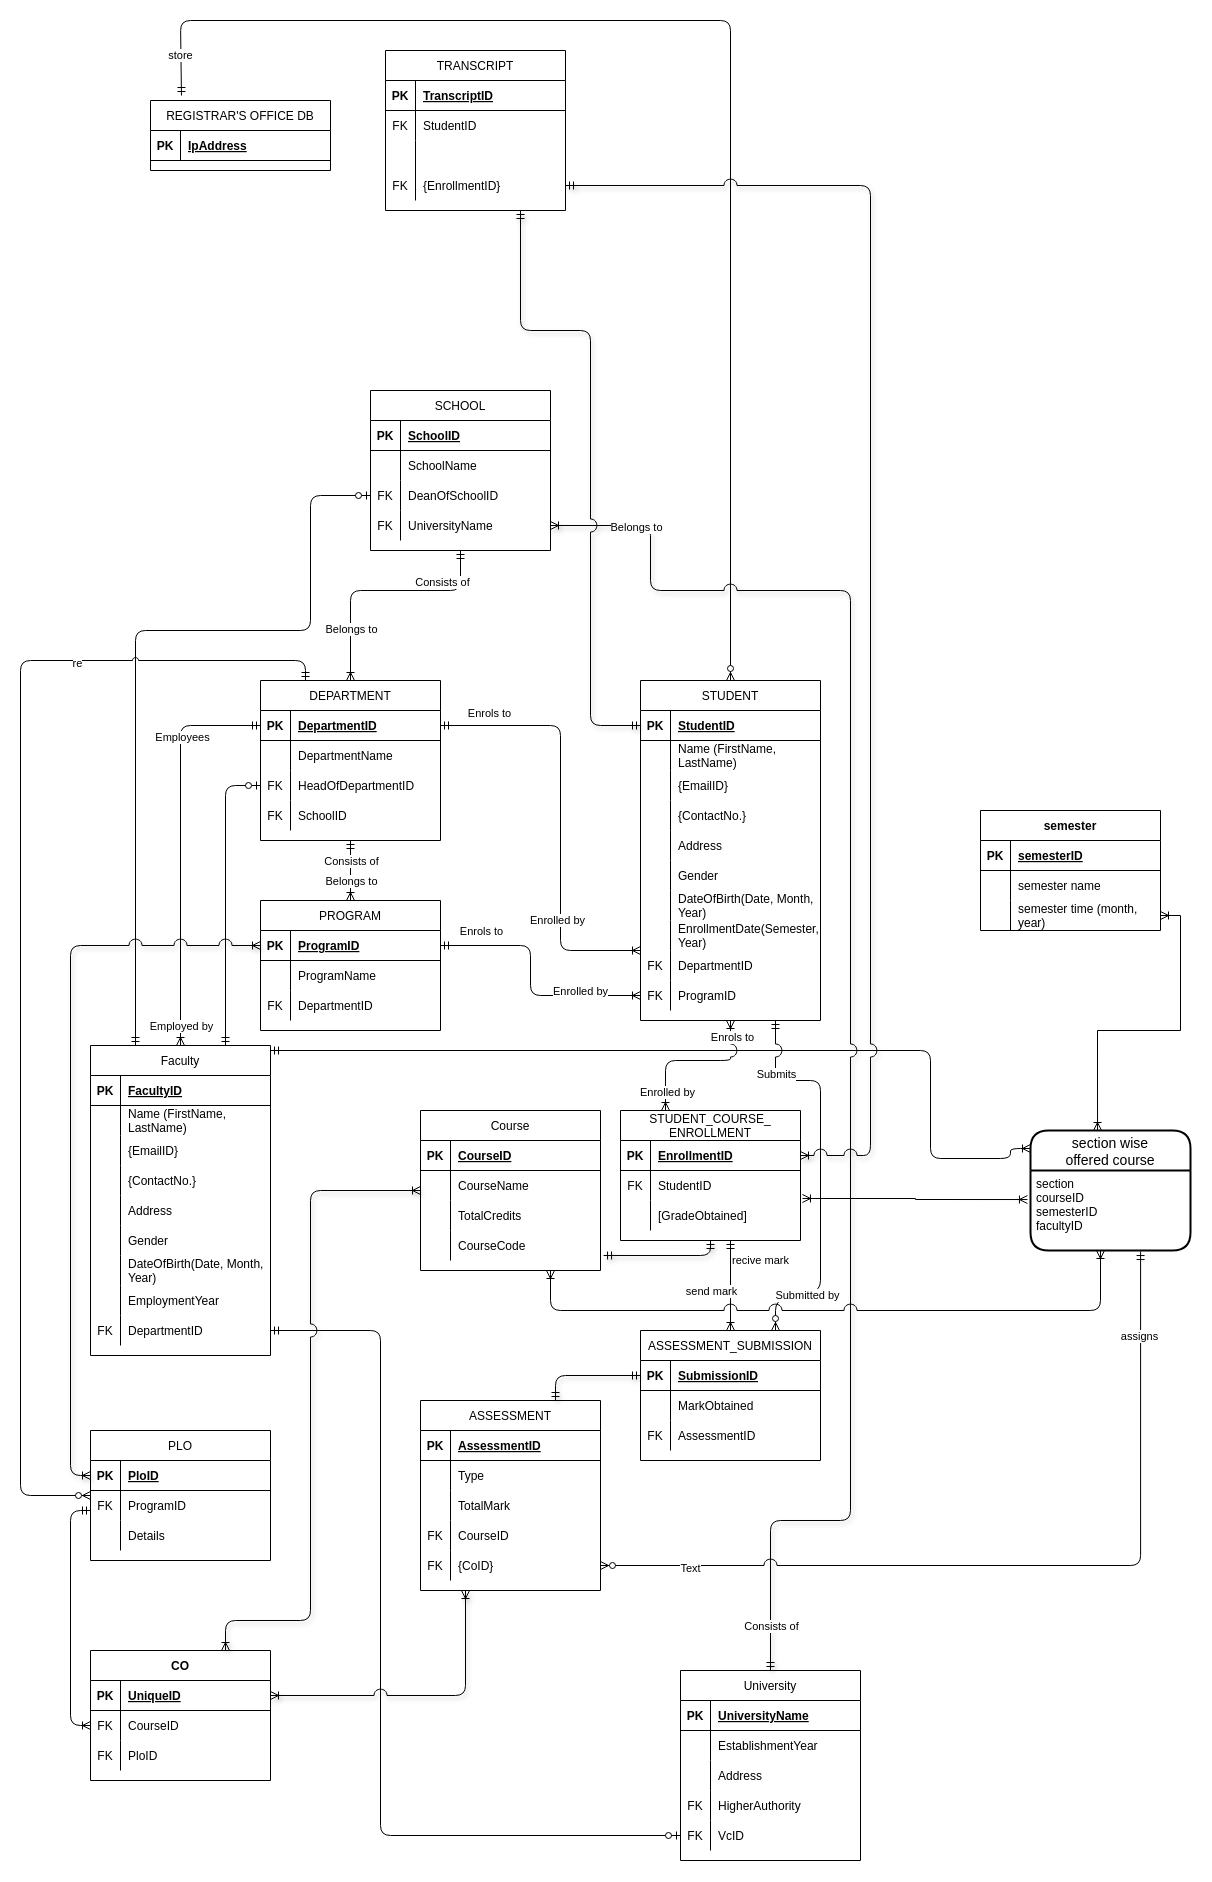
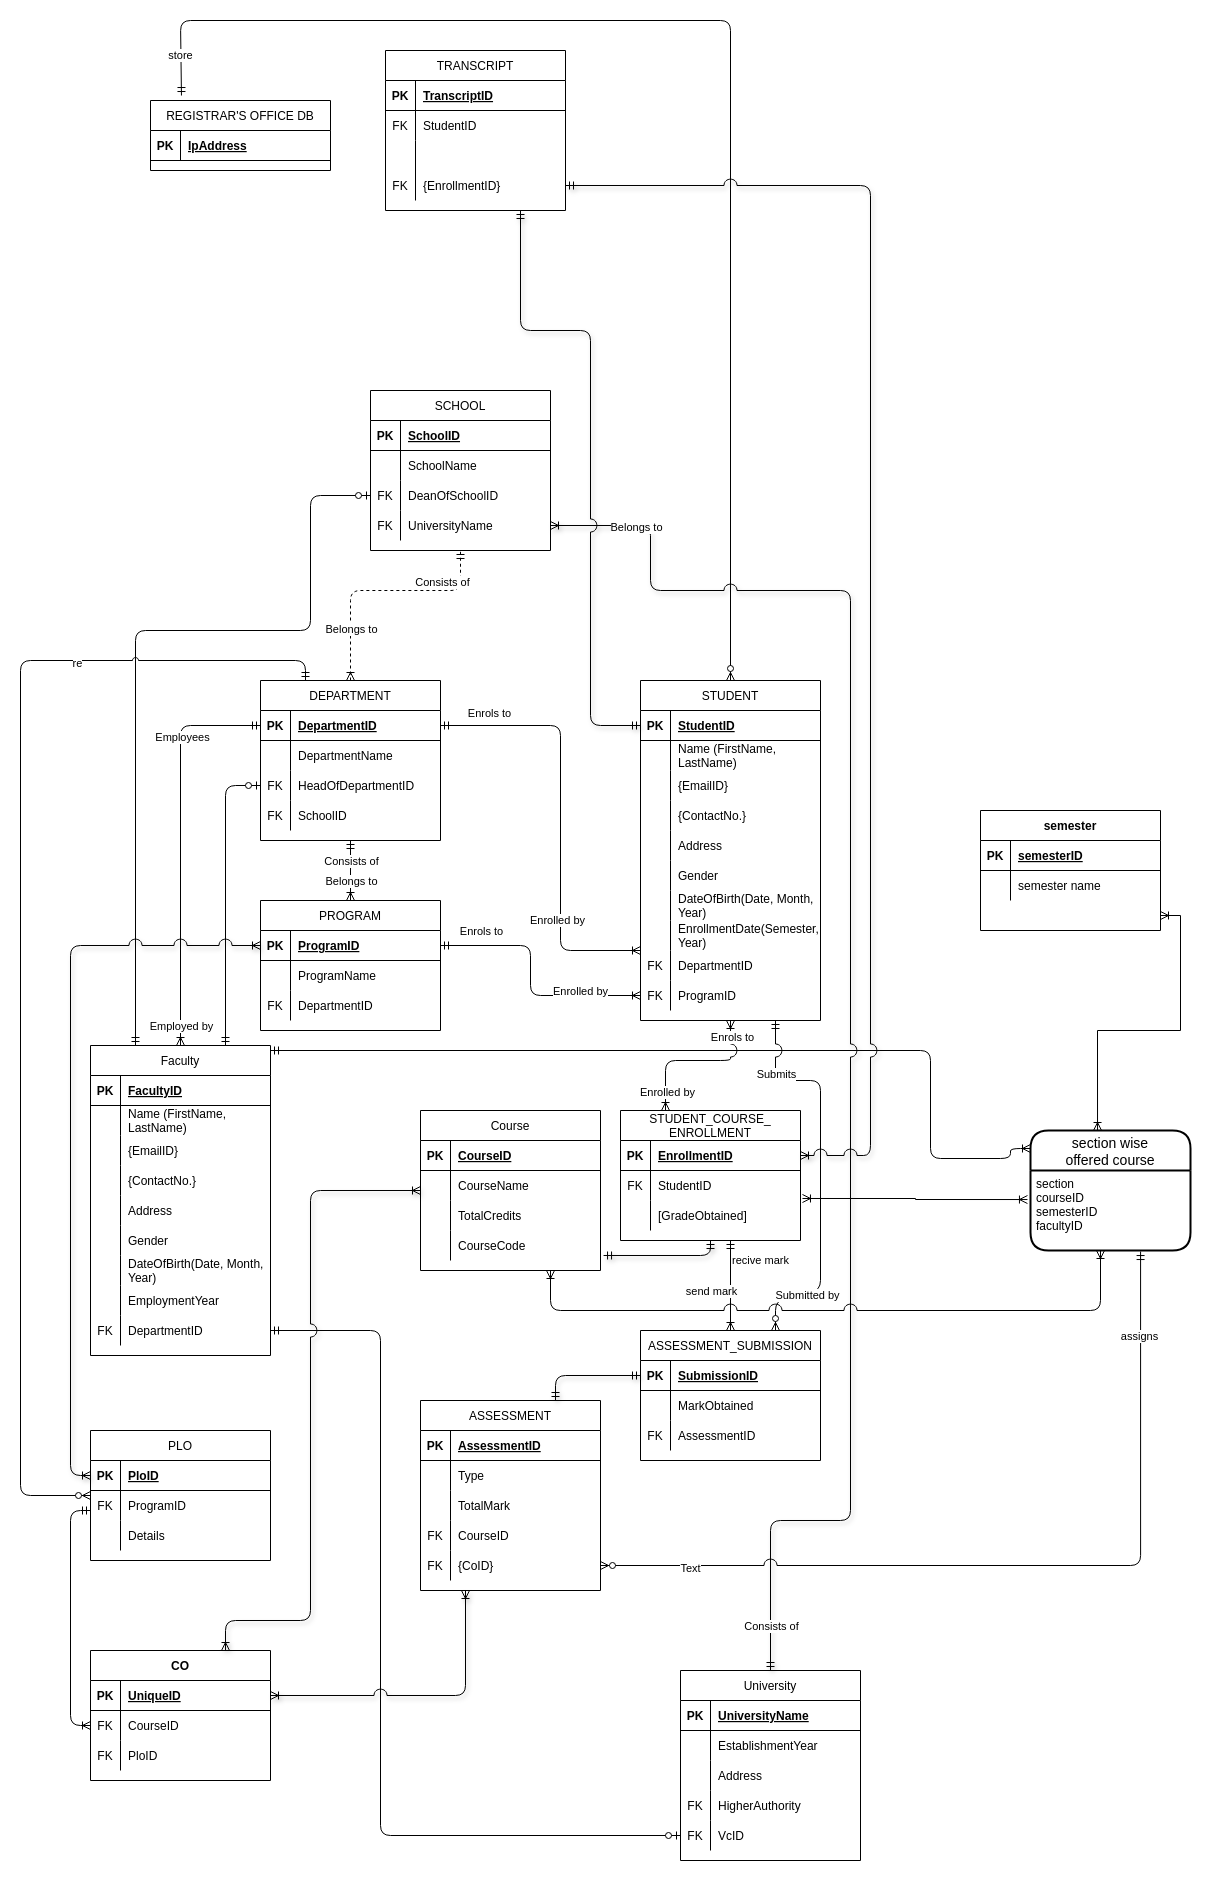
- <mxCell id="65" value="" style="endArrow=ERmandOne;html=1;entryX=0.5;entryY=1;entryDx=0;entryDy=0;endFill=0;startArrow=ERoneToMany;startFill=0;exitX=0.5;exitY=0;exitDx=0;exitDy=0;" parent="1" source="39" target="52" edge="1"><mxGeometry width="50" height="50" relative="1" as="geometry"><mxPoint x="860" y="640" as="sourcePoint" /><mxPoint x="690" y="650" as="targetPoint" /><Array as="points"><mxPoint x="350" y="590" /><mxPoint x="460" y="590" /></Array></mxGeometry></mxCell>
+ <mxCell id="65" value="" style="endArrow=ERmandOne;html=1;entryX=0.5;entryY=1;entryDx=0;entryDy=0;endFill=0;startArrow=ERoneToMany;startFill=0;exitX=0.5;exitY=0;exitDx=0;exitDy=0;dashed=1;" parent="1" source="39" target="52" edge="1"><mxGeometry width="50" height="50" relative="1" as="geometry"><mxPoint x="860" y="640" as="sourcePoint" /><mxPoint x="690" y="650" as="targetPoint" /><Array as="points"><mxPoint x="350" y="590" /><mxPoint x="460" y="590" /></Array></mxGeometry></mxCell>
- <mxCell id="249" value="semester time (month, &#10;year)" style="shape=partialRectangle;connectable=0;fillColor=none;top=0;left=0;bottom=0;right=0;align=left;spacingLeft=6;overflow=hidden;" vertex="1" parent="247"><mxGeometry x="30" width="150" height="30" as="geometry" /></mxCell>
